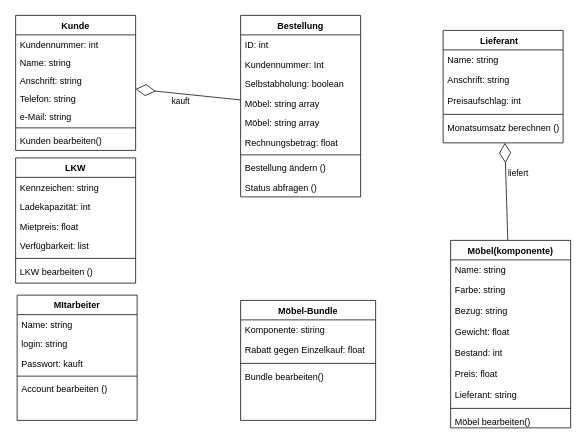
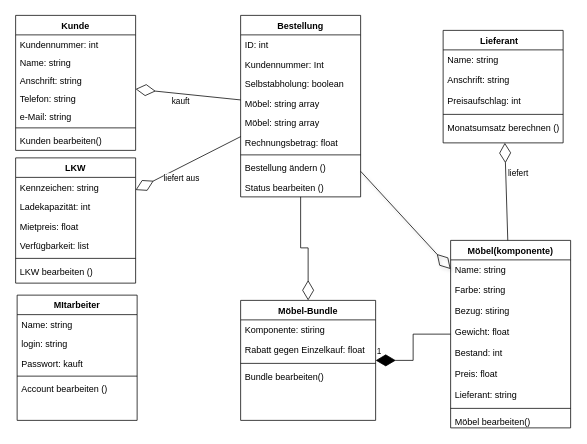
+ <mxCell id="39" value="" style="endArrow=none;endFill=0;endSize=24;html=1;rounded=0;sourcePerimeterSpacing=0;startArrow=diamondThin;startFill=0;startSize=24;" parent="1" source="30" target="2" edge="1"><mxGeometry width="160" relative="1" as="geometry"><mxPoint x="390" y="280" as="sourcePoint" /><mxPoint x="550" y="280" as="targetPoint" /></mxGeometry></mxCell>
+ <mxCell id="40" value="liefert aus" style="edgeLabel;html=1;align=center;verticalAlign=middle;resizable=0;points=[];" parent="39" vertex="1" connectable="0"><mxGeometry x="-0.324" y="-4" relative="1" as="geometry"><mxPoint x="11" y="4" as="offset" /></mxGeometry></mxCell>
- <mxCell id="11" value="Status abfragen ()" style="text;align=left;verticalAlign=top;spacingLeft=4;spacingRight=4;overflow=hidden;rotatable=0;points=[[0,0.5],[1,0.5]];portConstraint=eastwest;" parent="2" vertex="1"><mxGeometry y="216" width="160" height="26" as="geometry" /></mxCell>
+ <mxCell id="11" value="Status bearbeiten ()" style="text;align=left;verticalAlign=top;spacingLeft=4;spacingRight=4;overflow=hidden;rotatable=0;points=[[0,0.5],[1,0.5]];portConstraint=eastwest;" parent="2" vertex="1"><mxGeometry y="216" width="160" height="26" as="geometry" /></mxCell>
+ <mxCell id="41" value="" style="endArrow=none;endFill=0;endSize=24;html=1;rounded=0;sourcePerimeterSpacing=0;startArrow=diamondThin;startFill=0;shadow=1;startSize=24;" parent="1" source="12" target="2" edge="1"><mxGeometry width="160" relative="1" as="geometry"><mxPoint x="390" y="280" as="sourcePoint" /><mxPoint x="550" y="280" as="targetPoint" /></mxGeometry></mxCell>
+ <mxCell id="56" value="" style="edgeStyle=orthogonalEdgeStyle;rounded=0;orthogonalLoop=1;jettySize=auto;html=1;startArrow=diamondThin;startFill=0;endArrow=none;endFill=0;startSize=24;endSize=24;" parent="1" source="57" target="2" edge="1"><mxGeometry relative="1" as="geometry"><mxPoint x="410" y="320" as="targetPoint" /><Array as="points"><mxPoint x="410" y="330" /><mxPoint x="400" y="330" /></Array></mxGeometry></mxCell>
- <mxCell id="15" value="Bezug: string" style="text;align=left;verticalAlign=top;spacingLeft=4;spacingRight=4;overflow=hidden;rotatable=0;points=[[0,0.5],[1,0.5]];portConstraint=eastwest;rounded=0;shadow=0;html=0;" parent="12" vertex="1"><mxGeometry y="80" width="160" height="28" as="geometry" /></mxCell>
+ <mxCell id="15" value="Bezug: stiring" style="text;align=left;verticalAlign=top;spacingLeft=4;spacingRight=4;overflow=hidden;rotatable=0;points=[[0,0.5],[1,0.5]];portConstraint=eastwest;rounded=0;shadow=0;html=0;" parent="12" vertex="1"><mxGeometry y="80" width="160" height="28" as="geometry" /></mxCell>
+ <mxCell id="62" value="1" style="endArrow=none;html=1;endSize=12;startArrow=diamondThin;startSize=24;startFill=1;edgeStyle=orthogonalEdgeStyle;align=left;verticalAlign=bottom;rounded=0;endFill=0;" parent="1" source="57" target="12" edge="1"><mxGeometry x="-1" y="3" relative="1" as="geometry"><mxPoint x="330" y="520" as="sourcePoint" /><mxPoint x="490" y="520" as="targetPoint" /><Array as="points" /></mxGeometry></mxCell>
